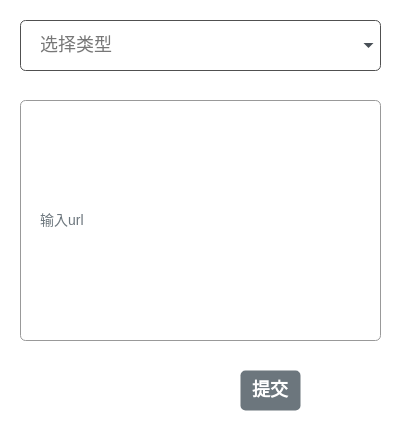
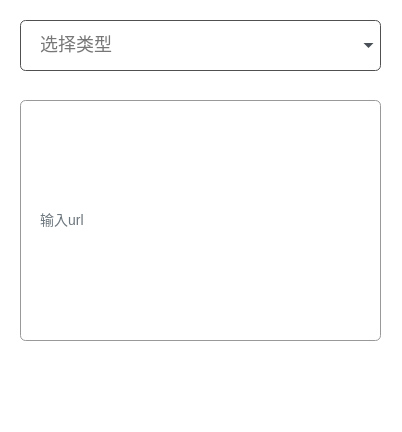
- <mxCell id="5" value="提交" style="html=1;shadow=0;dashed=0;shape=mxgraph.bootstrap.rrect;rSize=5;strokeColor=none;strokeWidth=1;fillColor=#6C767D;fontColor=#FFFFFF;whiteSpace=wrap;align=left;verticalAlign=middle;spacingLeft=10;fontStyle=1;fontSize=18;" vertex="1" parent="1"><mxGeometry x="240" y="370" width="60" height="40" as="geometry" /></mxCell>
